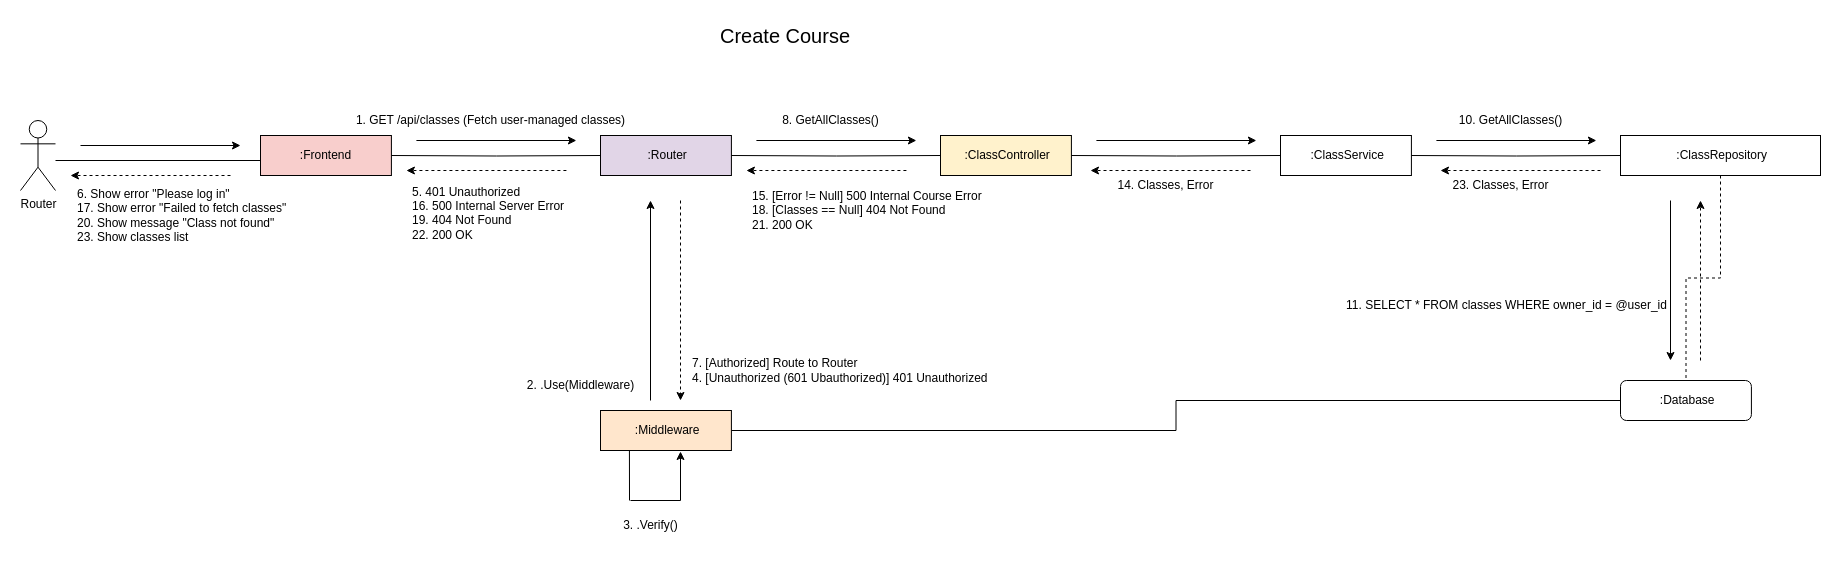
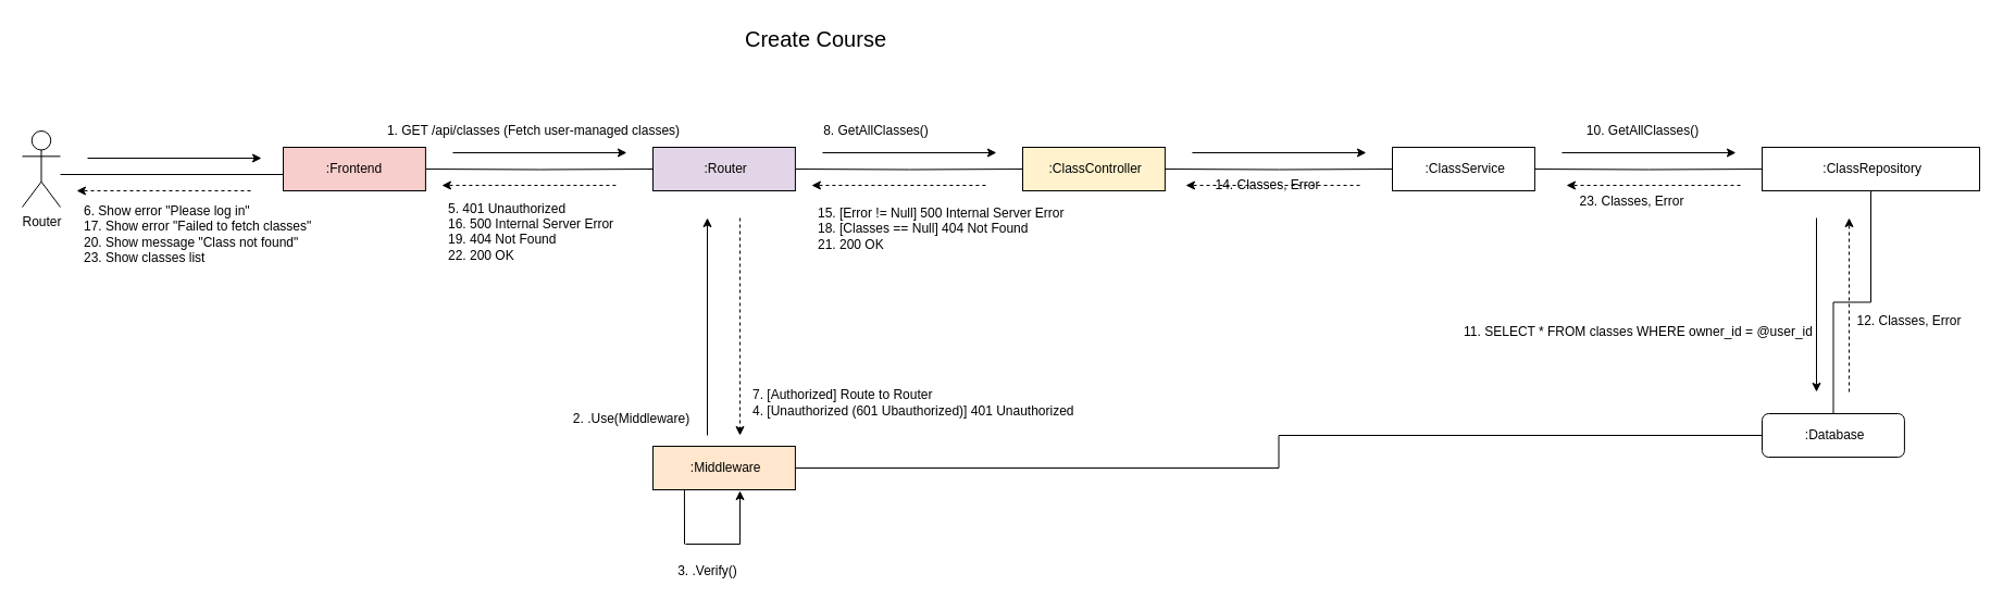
- <mxCell id="48" value="&lt;font style=&quot;font-size: 20px;&quot;&gt;Create Course&lt;/font&gt;" style="text;html=1;align=center;verticalAlign=middle;whiteSpace=wrap;rounded=0;" vertex="1" parent="1"><mxGeometry x="560" y="20" width="450" height="30" as="geometry" /></mxCell>
+ <mxCell id="48" value="&lt;font style=&quot;font-size: 20px;&quot;&gt;Create Course&lt;/font&gt;" style="text;html=1;align=center;verticalAlign=middle;whiteSpace=wrap;rounded=0;" vertex="1" parent="1"><mxGeometry x="525" y="20" width="450" height="30" as="geometry" /></mxCell>
- <mxCell id="38" value="8. GetAllClasses()" style="text;html=1;align=center;verticalAlign=middle;resizable=0;points=[];autosize=1;strokeColor=none;fillColor=none;" vertex="1" parent="1"><mxGeometry x="770" y="105" width="120" height="30" as="geometry" /></mxCell>
+ <mxCell id="38" value="8. GetAllClasses()" style="text;html=1;align=center;verticalAlign=middle;resizable=0;points=[];autosize=1;strokeColor=none;fillColor=none;" vertex="1" parent="1"><mxGeometry x="745" y="105" width="120" height="30" as="geometry" /></mxCell>
- <mxCell id="45" value="14. Classes, Error" style="text;html=1;align=center;verticalAlign=middle;resizable=0;points=[];autosize=1;strokeColor=none;fillColor=none;" vertex="1" parent="1"><mxGeometry x="1105" y="170" width="120" height="30" as="geometry" /></mxCell>
+ <mxCell id="45" value="14. Classes, Error" style="text;html=1;align=center;verticalAlign=middle;resizable=0;points=[];autosize=1;strokeColor=none;fillColor=none;" vertex="1" parent="1"><mxGeometry x="1105" y="155" width="120" height="30" as="geometry" /></mxCell>
- <mxCell id="47" value="&lt;div align=&quot;left&quot;&gt;15. [Error != Null] 500 Internal Course Error&lt;/div&gt;&lt;div align=&quot;left&quot;&gt;18. [Classes == Null] 404 Not Found&lt;/div&gt;&lt;div align=&quot;left&quot;&gt;21. 200 OK&lt;/div&gt;" style="text;html=1;align=left;verticalAlign=middle;resizable=0;points=[];autosize=1;strokeColor=none;fillColor=none;" vertex="1" parent="1"><mxGeometry x="750" y="180" width="270" height="60" as="geometry" /></mxCell>
+ <mxCell id="47" value="&lt;div align=&quot;left&quot;&gt;15. [Error != Null] 500 Internal Server Error&lt;/div&gt;&lt;div align=&quot;left&quot;&gt;18. [Classes == Null] 404 Not Found&lt;/div&gt;&lt;div align=&quot;left&quot;&gt;21. 200 OK&lt;/div&gt;" style="text;html=1;align=left;verticalAlign=middle;resizable=0;points=[];autosize=1;strokeColor=none;fillColor=none;" vertex="1" parent="1"><mxGeometry x="750" y="180" width="270" height="60" as="geometry" /></mxCell>
- <mxCell id="20" style="edgeStyle=orthogonalEdgeStyle;rounded=0;orthogonalLoop=1;jettySize=auto;html=1;endArrow=none;startFill=0;dashed=1;" edge="1" parent="1" source="21" target="40"><mxGeometry relative="1" as="geometry" /></mxCell>
+ <mxCell id="20" style="edgeStyle=orthogonalEdgeStyle;rounded=0;orthogonalLoop=1;jettySize=auto;html=1;endArrow=none;startFill=0;" edge="1" parent="1" source="21" target="40"><mxGeometry relative="1" as="geometry" /></mxCell>
+ <mxCell id="44" value="12. Classes, Error" style="text;html=1;align=center;verticalAlign=middle;resizable=0;points=[];autosize=1;strokeColor=none;fillColor=none;" vertex="1" parent="1"><mxGeometry x="1695" y="280" width="120" height="30" as="geometry" /></mxCell>
